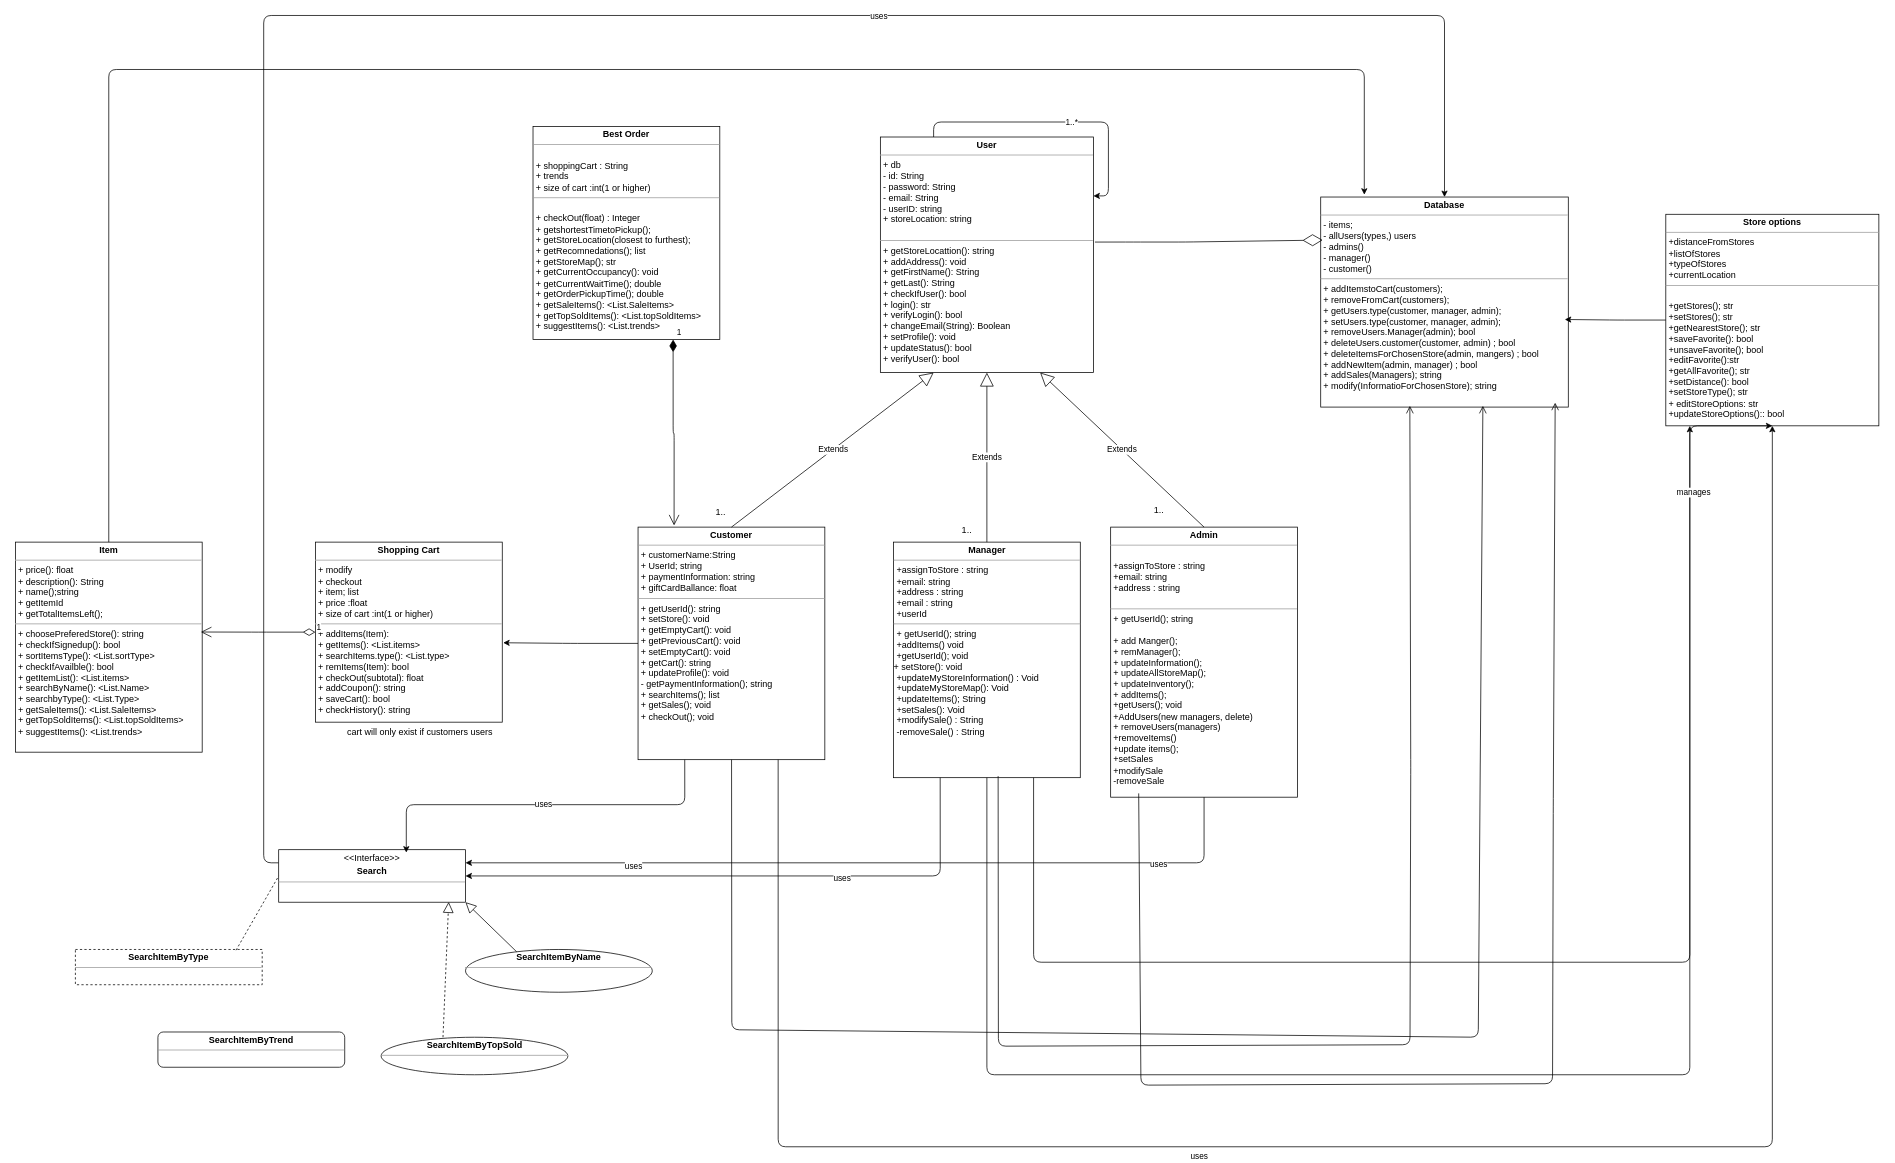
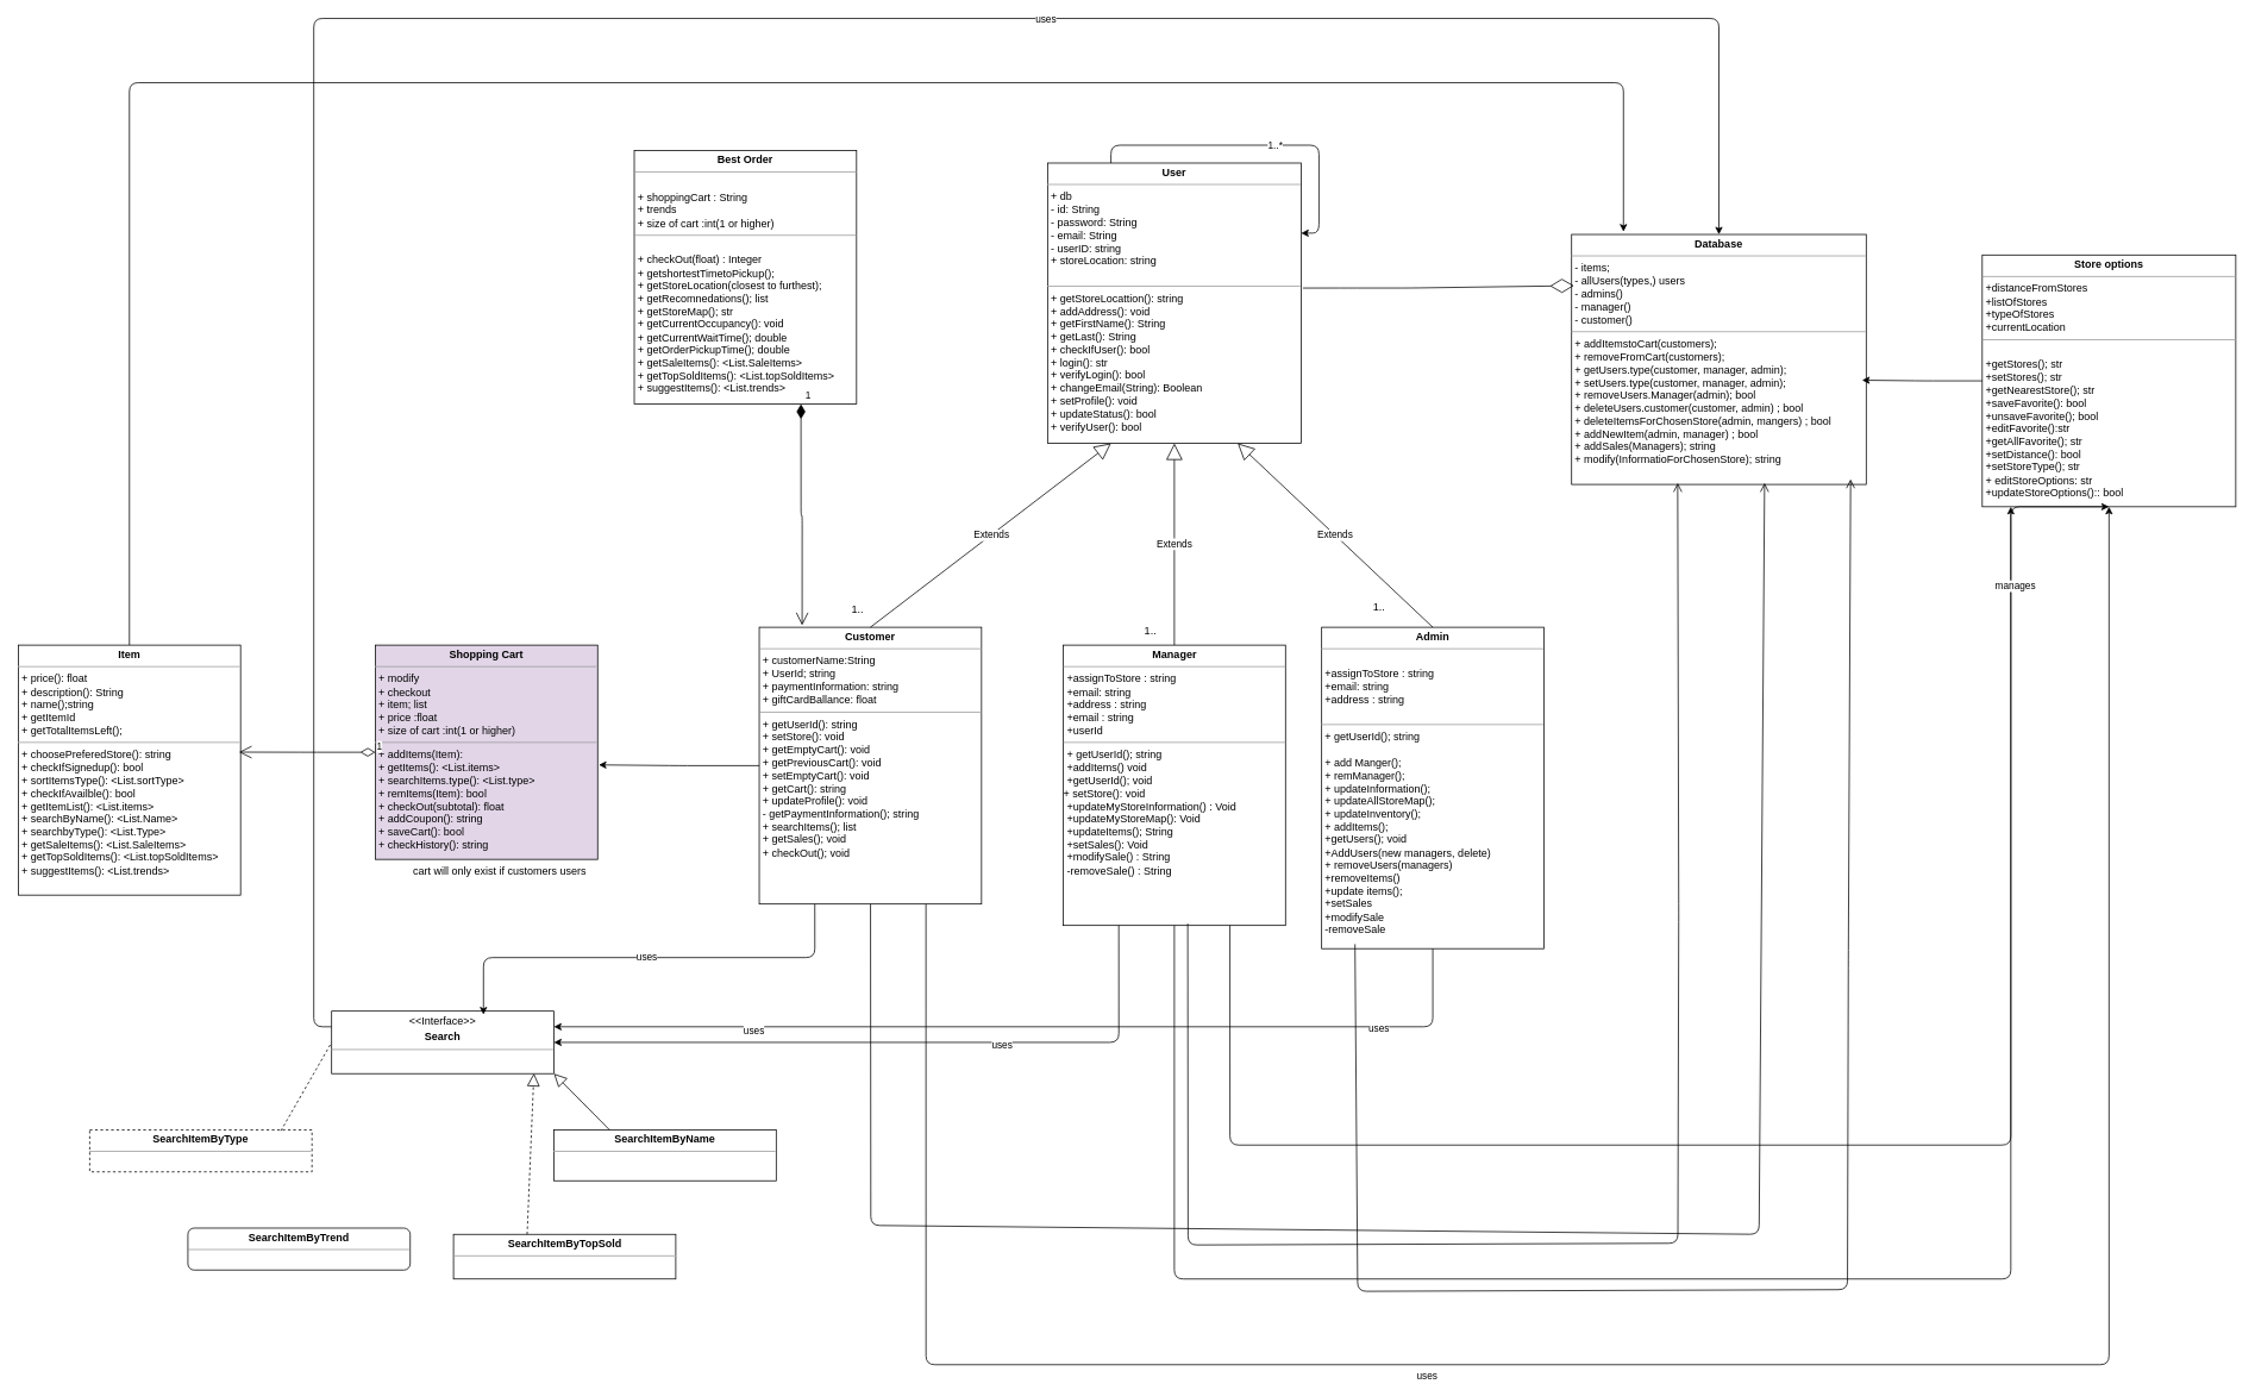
- <mxCell id="6" value="&lt;p style=&quot;margin: 0px ; margin-top: 4px ; text-align: center&quot;&gt;&lt;b&gt;Shopping Cart&lt;/b&gt;&lt;/p&gt;&lt;hr size=&quot;1&quot;&gt;&lt;p style=&quot;margin: 0px ; margin-left: 4px&quot;&gt;+ modify&lt;/p&gt;&lt;p style=&quot;margin: 0px ; margin-left: 4px&quot;&gt;+ checkout&lt;/p&gt;&lt;p style=&quot;margin: 0px ; margin-left: 4px&quot;&gt;+ item; list&lt;/p&gt;&lt;p style=&quot;margin: 0px ; margin-left: 4px&quot;&gt;+ price :float&lt;/p&gt;&lt;p style=&quot;margin: 0px ; margin-left: 4px&quot;&gt;+ size of cart :int(1 or higher)&lt;/p&gt;&lt;hr size=&quot;1&quot;&gt;&lt;p style=&quot;margin: 0px 0px 0px 4px&quot;&gt;+ addItems(Item):&lt;/p&gt;&lt;p style=&quot;margin: 0px 0px 0px 4px&quot;&gt;+ getItems(): &amp;lt;List.items&amp;gt;&lt;/p&gt;&lt;p style=&quot;margin: 0px 0px 0px 4px&quot;&gt;+ searchItems.type(): &amp;lt;List.type&amp;gt;&lt;/p&gt;&lt;p style=&quot;margin: 0px 0px 0px 4px&quot;&gt;+ remItems(Item): bool&lt;/p&gt;&lt;p style=&quot;margin: 0px 0px 0px 4px&quot;&gt;+ checkOut(subtotal): float&lt;/p&gt;&lt;p style=&quot;margin: 0px 0px 0px 4px&quot;&gt;&lt;span&gt;+ addCoupon(): string&lt;/span&gt;&lt;br&gt;&lt;/p&gt;&lt;p style=&quot;margin: 0px 0px 0px 4px&quot;&gt;+ saveCart(): bool&lt;/p&gt;&lt;p style=&quot;margin: 0px 0px 0px 4px&quot;&gt;+ checkHistory(): string&lt;/p&gt;&lt;p style=&quot;margin: 0px 0px 0px 4px&quot;&gt;&lt;br&gt;&lt;/p&gt;&lt;div&gt;&lt;br&gt;&lt;/div&gt;" style="verticalAlign=top;align=left;overflow=fill;fontSize=12;fontFamily=Helvetica;html=1;rounded=0;" vertex="1" parent="2"><mxGeometry x="400" y="702" width="249" height="240" as="geometry" /></mxCell>
+ <mxCell id="6" value="&lt;p style=&quot;margin: 0px ; margin-top: 4px ; text-align: center&quot;&gt;&lt;b&gt;Shopping Cart&lt;/b&gt;&lt;/p&gt;&lt;hr size=&quot;1&quot;&gt;&lt;p style=&quot;margin: 0px ; margin-left: 4px&quot;&gt;+ modify&lt;/p&gt;&lt;p style=&quot;margin: 0px ; margin-left: 4px&quot;&gt;+ checkout&lt;/p&gt;&lt;p style=&quot;margin: 0px ; margin-left: 4px&quot;&gt;+ item; list&lt;/p&gt;&lt;p style=&quot;margin: 0px ; margin-left: 4px&quot;&gt;+ price :float&lt;/p&gt;&lt;p style=&quot;margin: 0px ; margin-left: 4px&quot;&gt;+ size of cart :int(1 or higher)&lt;/p&gt;&lt;hr size=&quot;1&quot;&gt;&lt;p style=&quot;margin: 0px 0px 0px 4px&quot;&gt;+ addItems(Item):&lt;/p&gt;&lt;p style=&quot;margin: 0px 0px 0px 4px&quot;&gt;+ getItems(): &amp;lt;List.items&amp;gt;&lt;/p&gt;&lt;p style=&quot;margin: 0px 0px 0px 4px&quot;&gt;+ searchItems.type(): &amp;lt;List.type&amp;gt;&lt;/p&gt;&lt;p style=&quot;margin: 0px 0px 0px 4px&quot;&gt;+ remItems(Item): bool&lt;/p&gt;&lt;p style=&quot;margin: 0px 0px 0px 4px&quot;&gt;+ checkOut(subtotal): float&lt;/p&gt;&lt;p style=&quot;margin: 0px 0px 0px 4px&quot;&gt;&lt;span&gt;+ addCoupon(): string&lt;/span&gt;&lt;br&gt;&lt;/p&gt;&lt;p style=&quot;margin: 0px 0px 0px 4px&quot;&gt;+ saveCart(): bool&lt;/p&gt;&lt;p style=&quot;margin: 0px 0px 0px 4px&quot;&gt;+ checkHistory(): string&lt;/p&gt;&lt;p style=&quot;margin: 0px 0px 0px 4px&quot;&gt;&lt;br&gt;&lt;/p&gt;&lt;div&gt;&lt;br&gt;&lt;/div&gt;" style="verticalAlign=top;align=left;overflow=fill;fontSize=12;fontFamily=Helvetica;html=1;rounded=0;fillColor=#e1d5e7;" vertex="1" parent="2"><mxGeometry x="400" y="702" width="249" height="240" as="geometry" /></mxCell>
- <mxCell id="26" value="&lt;p style=&quot;margin: 0px ; margin-top: 4px ; text-align: center&quot;&gt;&lt;b&gt;SearchItemByName&lt;/b&gt;&lt;/p&gt;&lt;hr size=&quot;1&quot;&gt;&lt;p style=&quot;margin: 0px 0px 0px 4px&quot;&gt;&lt;br&gt;&lt;/p&gt;" style="ellipse;verticalAlign=top;align=left;overflow=fill;fontSize=12;fontFamily=Helvetica;html=1;" vertex="1" parent="2"><mxGeometry x="600" y="1245" width="249" height="57" as="geometry" /></mxCell>
+ <mxCell id="26" value="&lt;p style=&quot;margin: 0px ; margin-top: 4px ; text-align: center&quot;&gt;&lt;b&gt;SearchItemByName&lt;/b&gt;&lt;/p&gt;&lt;hr size=&quot;1&quot;&gt;&lt;p style=&quot;margin: 0px 0px 0px 4px&quot;&gt;&lt;br&gt;&lt;/p&gt;" style="verticalAlign=top;align=left;overflow=fill;fontSize=12;fontFamily=Helvetica;html=1;rounded=0;" vertex="1" parent="2"><mxGeometry x="600" y="1245" width="249" height="57" as="geometry" /></mxCell>
- <mxCell id="28" value="&lt;p style=&quot;margin: 0px ; margin-top: 4px ; text-align: center&quot;&gt;&lt;b&gt;SearchItemByTopSold&lt;/b&gt;&lt;/p&gt;&lt;hr size=&quot;1&quot;&gt;&lt;p style=&quot;margin: 0px 0px 0px 4px&quot;&gt;&lt;br&gt;&lt;/p&gt;" style="ellipse;verticalAlign=top;align=left;overflow=fill;fontSize=12;fontFamily=Helvetica;html=1;" vertex="1" parent="2"><mxGeometry x="487.5" y="1362" width="249" height="50" as="geometry" /></mxCell>
+ <mxCell id="28" value="&lt;p style=&quot;margin: 0px ; margin-top: 4px ; text-align: center&quot;&gt;&lt;b&gt;SearchItemByTopSold&lt;/b&gt;&lt;/p&gt;&lt;hr size=&quot;1&quot;&gt;&lt;p style=&quot;margin: 0px 0px 0px 4px&quot;&gt;&lt;br&gt;&lt;/p&gt;" style="verticalAlign=top;align=left;overflow=fill;fontSize=12;fontFamily=Helvetica;html=1;rounded=0;" vertex="1" parent="2"><mxGeometry x="487.5" y="1362" width="249" height="50" as="geometry" /></mxCell>
